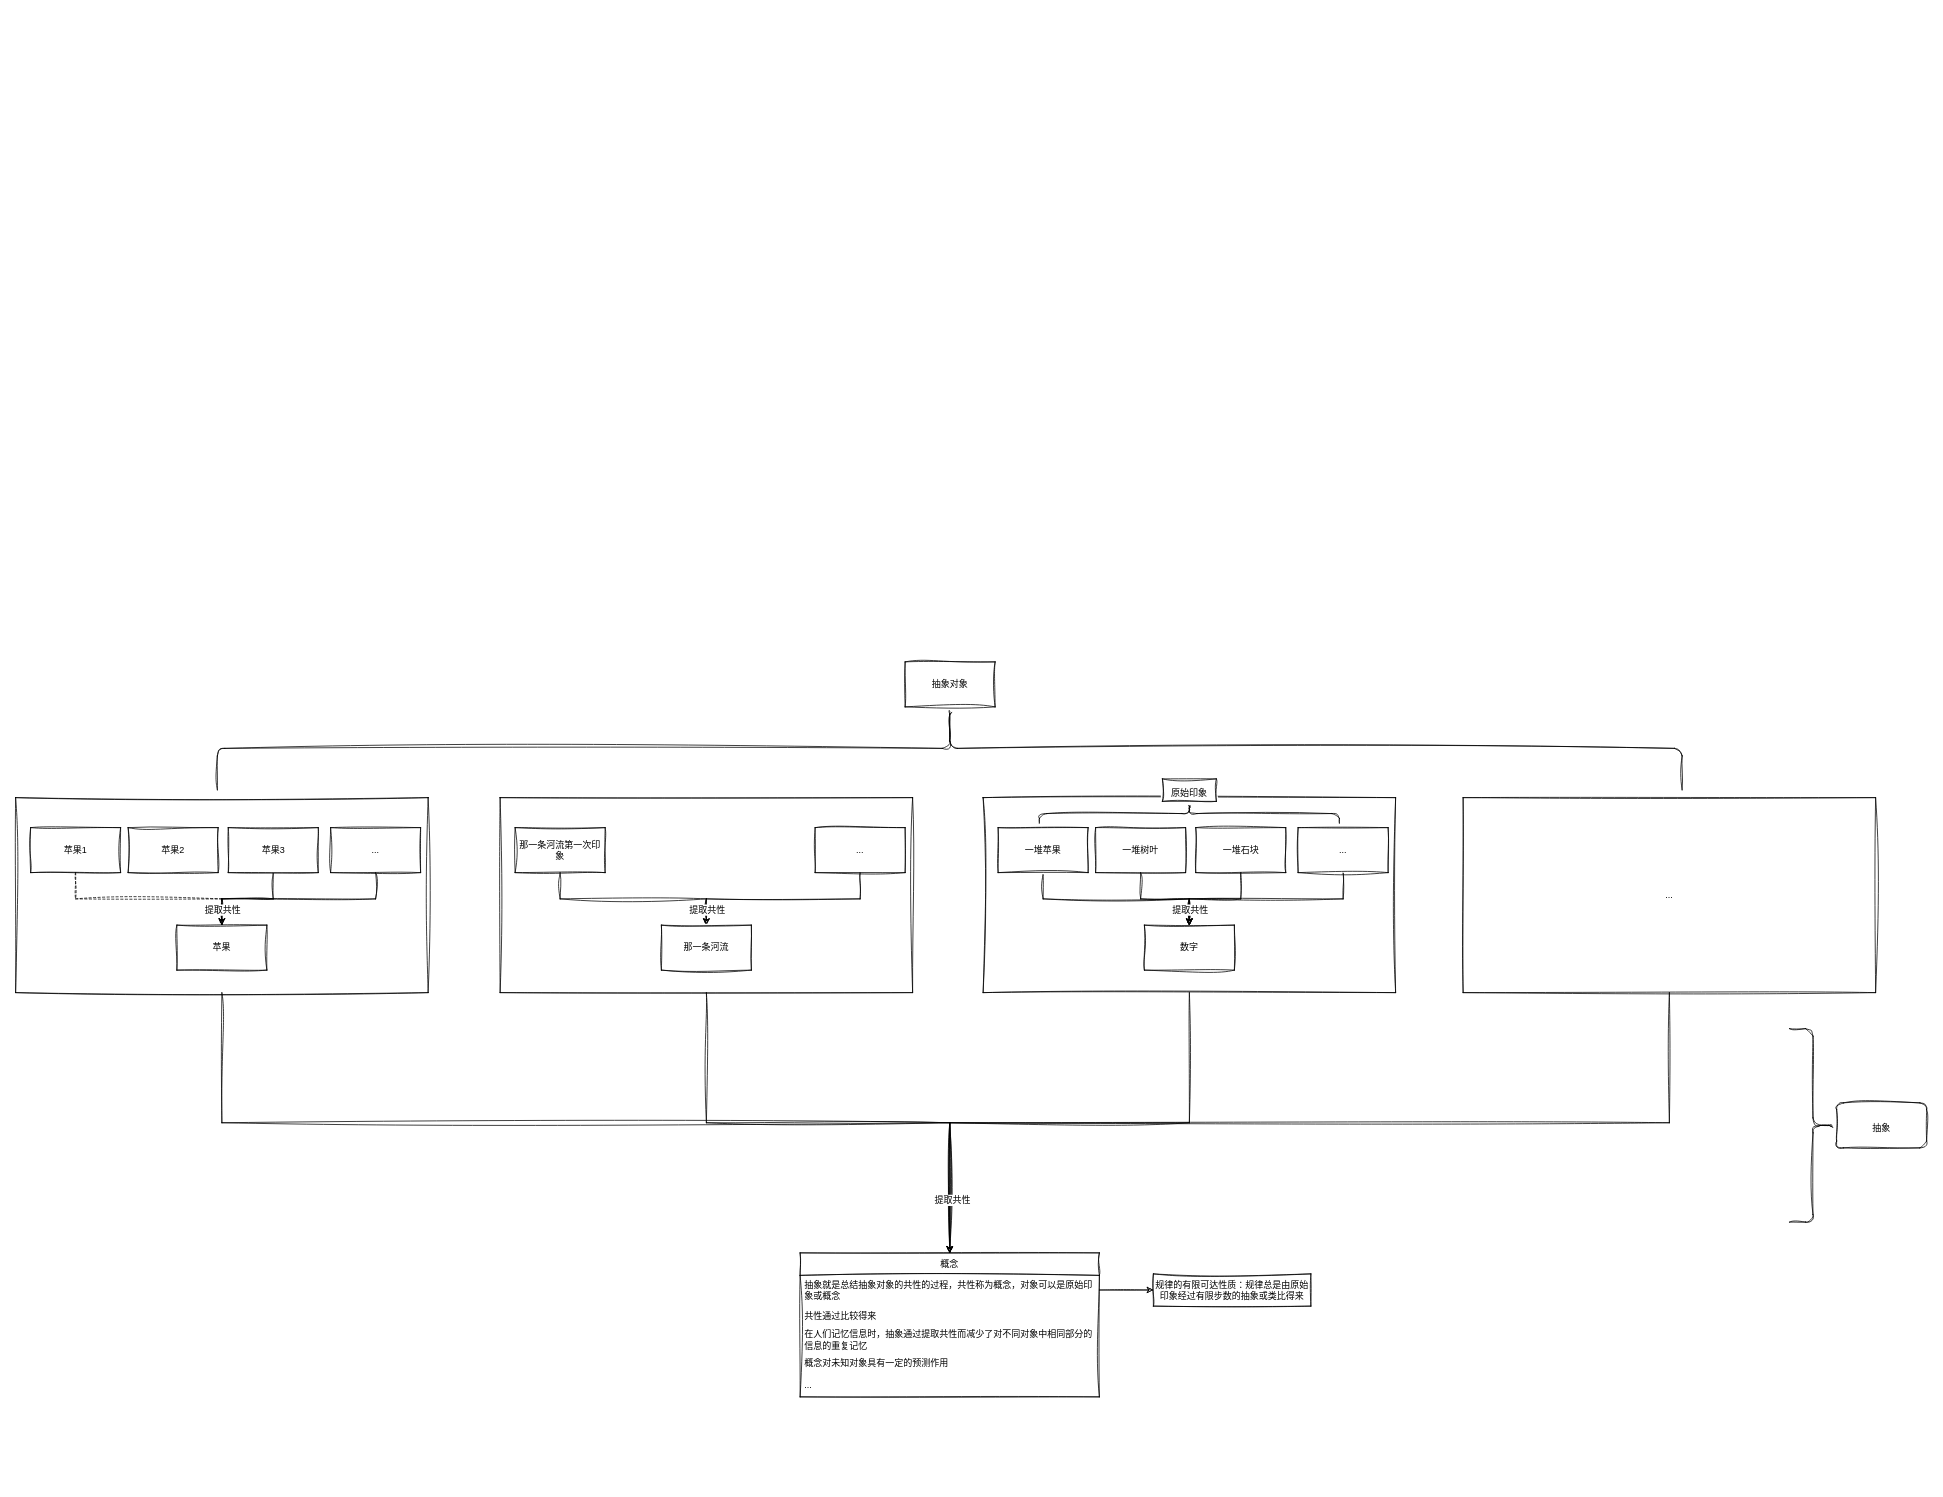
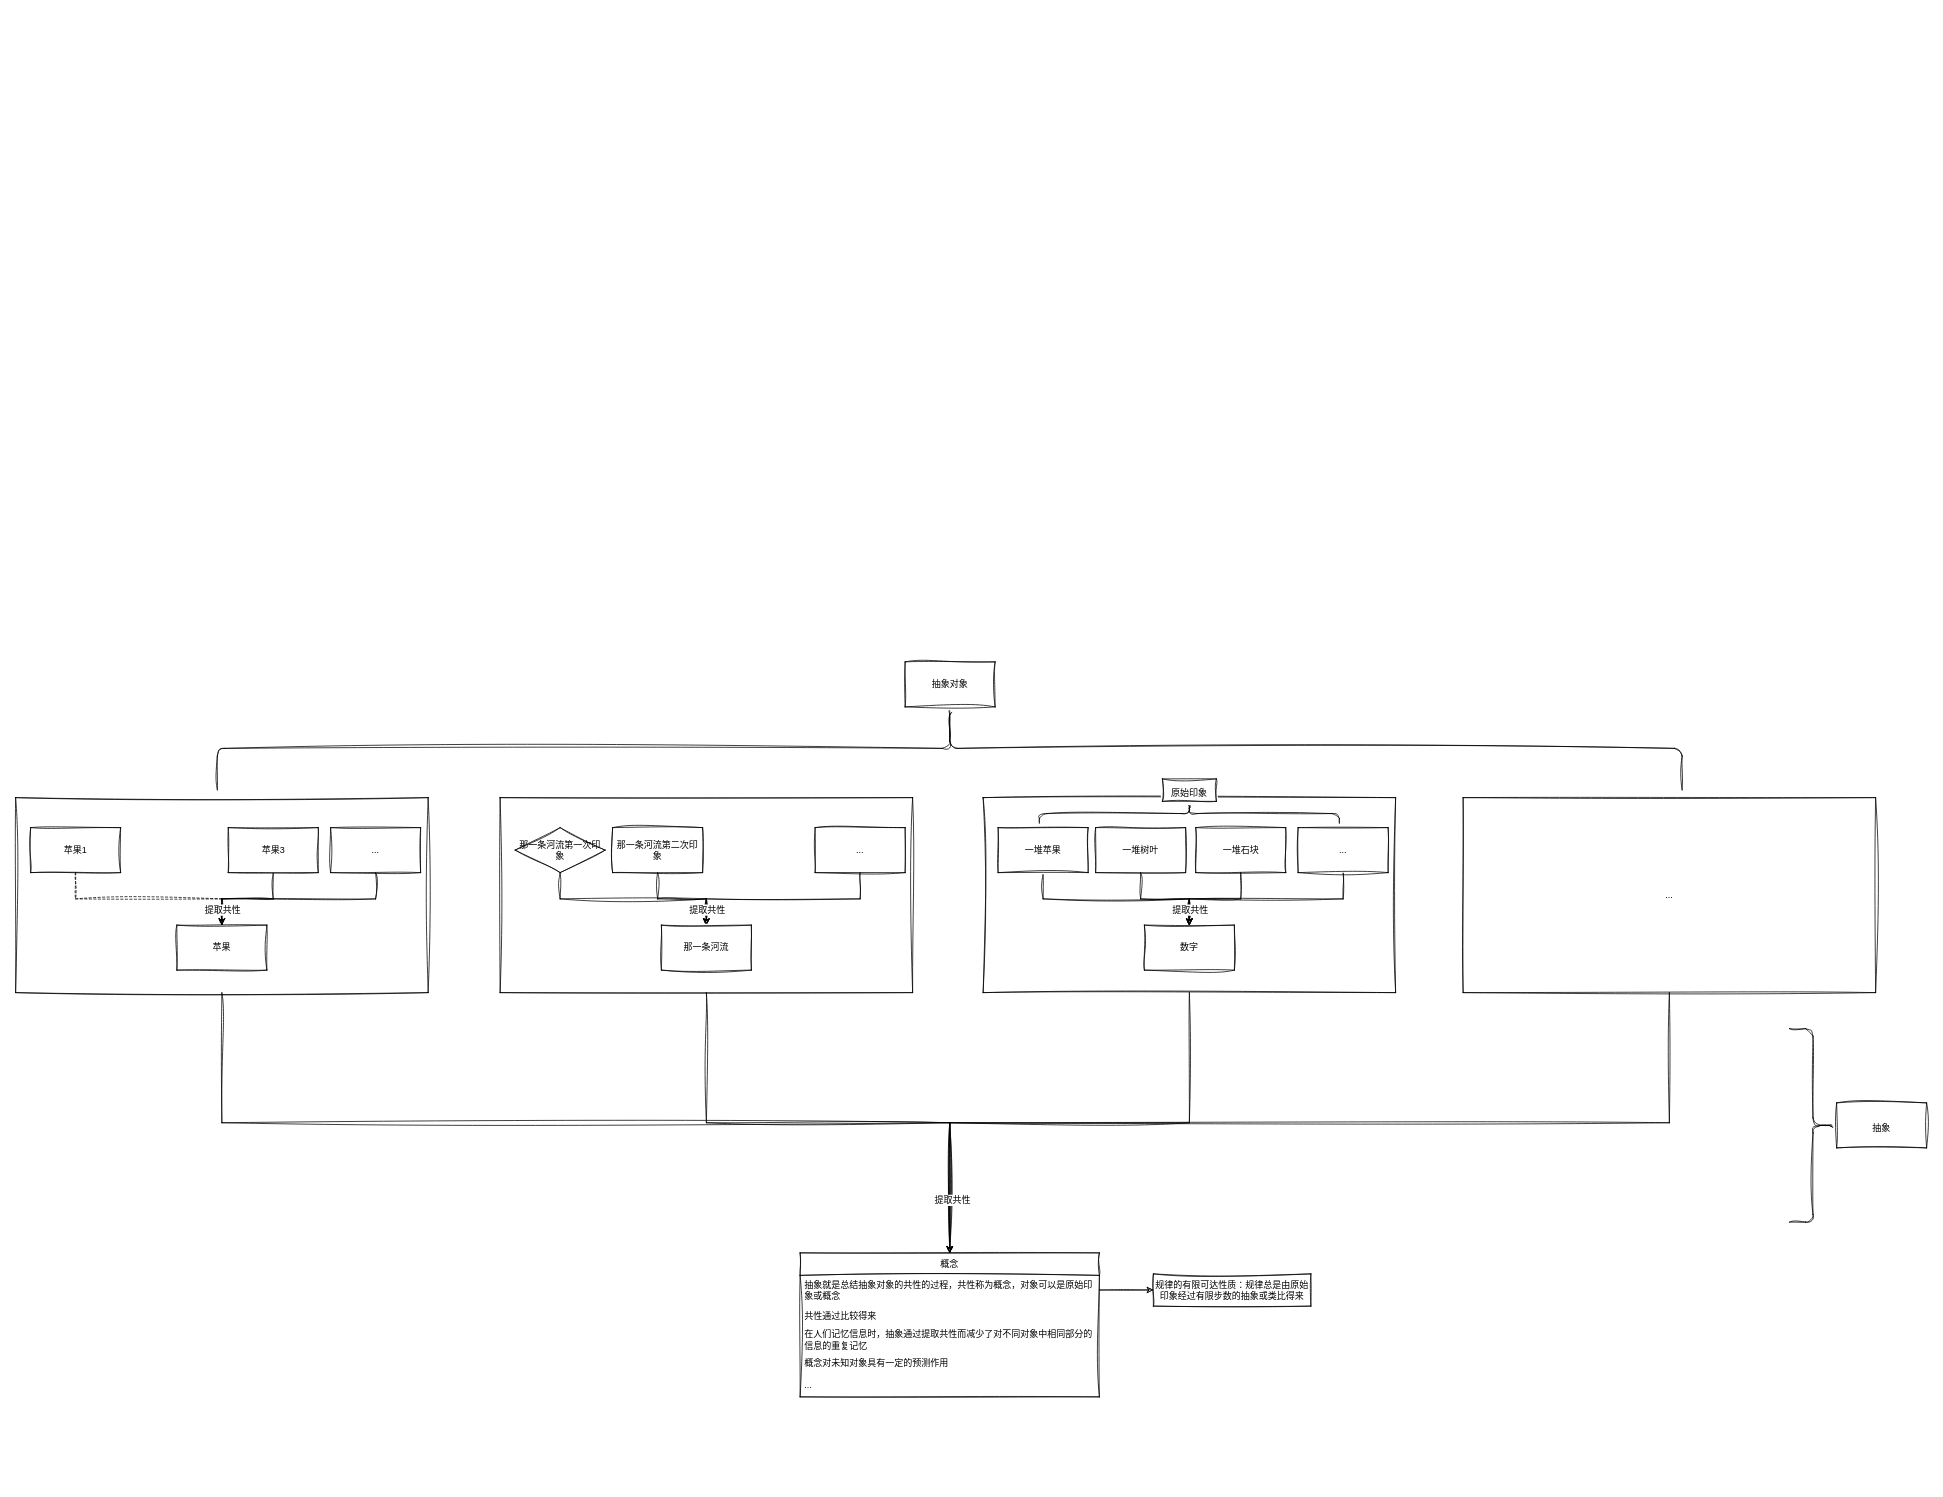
- <mxCell id="6" value="苹果2" style="rounded=0;whiteSpace=wrap;html=1;sketch=1;curveFitting=1;jiggle=2;fontSize=12;fontFamily=Helvetica;fontStyle=0;labelBorderColor=none;labelBackgroundColor=none;fontColor=default;" parent="3" vertex="1"><mxGeometry x="150" y="40" width="120" height="60" as="geometry" /></mxCell>
- <mxCell id="16" value="那一条河流第一次印象" style="rounded=0;whiteSpace=wrap;html=1;sketch=1;curveFitting=1;jiggle=2;fontSize=12;fontFamily=Helvetica;fontStyle=0;labelBorderColor=none;labelBackgroundColor=none;fontColor=default;" parent="14" vertex="1"><mxGeometry x="20" y="40" width="120" height="60" as="geometry" /></mxCell>
+ <mxCell id="16" value="那一条河流第一次印象" style="rhombus;whiteSpace=wrap;html=1;sketch=1;curveFitting=1;jiggle=2;fontSize=12;fontFamily=Helvetica;fontStyle=0;labelBorderColor=none;labelBackgroundColor=none;fontColor=default;" parent="14" vertex="1"><mxGeometry x="20" y="40" width="120" height="60" as="geometry" /></mxCell>
+ <mxCell id="18" value="那一条河流第二次印象" style="rounded=0;whiteSpace=wrap;html=1;sketch=1;curveFitting=1;jiggle=2;fontSize=12;fontFamily=Helvetica;fontStyle=0;labelBorderColor=none;labelBackgroundColor=none;fontColor=default;" parent="14" vertex="1"><mxGeometry x="150" y="40" width="120" height="60" as="geometry" /></mxCell>
+ <mxCell id="17" style="edgeStyle=orthogonalEdgeStyle;rounded=0;orthogonalLoop=1;jettySize=auto;html=1;exitX=0.5;exitY=1;exitDx=0;exitDy=0;sketch=1;curveFitting=1;jiggle=2;fontSize=12;fontFamily=Helvetica;fontStyle=0;labelBorderColor=none;labelBackgroundColor=none;fontColor=default;" parent="14" source="18" target="21" edge="1"><mxGeometry relative="1" as="geometry" /></mxCell>
- <mxCell id="50" value="&lt;font style=&quot;font-size: 12px;&quot;&gt;抽象&lt;/font&gt;" style="whiteSpace=wrap;html=1;sketch=1;hachureGap=4;jiggle=2;curveFitting=1;fontFamily=Architects Daughter;fontSource=https%3A%2F%2Ffonts.googleapis.com%2Fcss%3Ffamily%3DArchitects%2BDaughter;fontSize=20;rounded=1;" parent="1" vertex="1"><mxGeometry x="2448" y="1470" width="120" height="60" as="geometry" /></mxCell>
+ <mxCell id="50" value="&lt;font style=&quot;font-size: 12px;&quot;&gt;抽象&lt;/font&gt;" style="rounded=0;whiteSpace=wrap;html=1;sketch=1;hachureGap=4;jiggle=2;curveFitting=1;fontFamily=Architects Daughter;fontSource=https%3A%2F%2Ffonts.googleapis.com%2Fcss%3Ffamily%3DArchitects%2BDaughter;fontSize=20;" parent="1" vertex="1"><mxGeometry x="2448" y="1470" width="120" height="60" as="geometry" /></mxCell>
